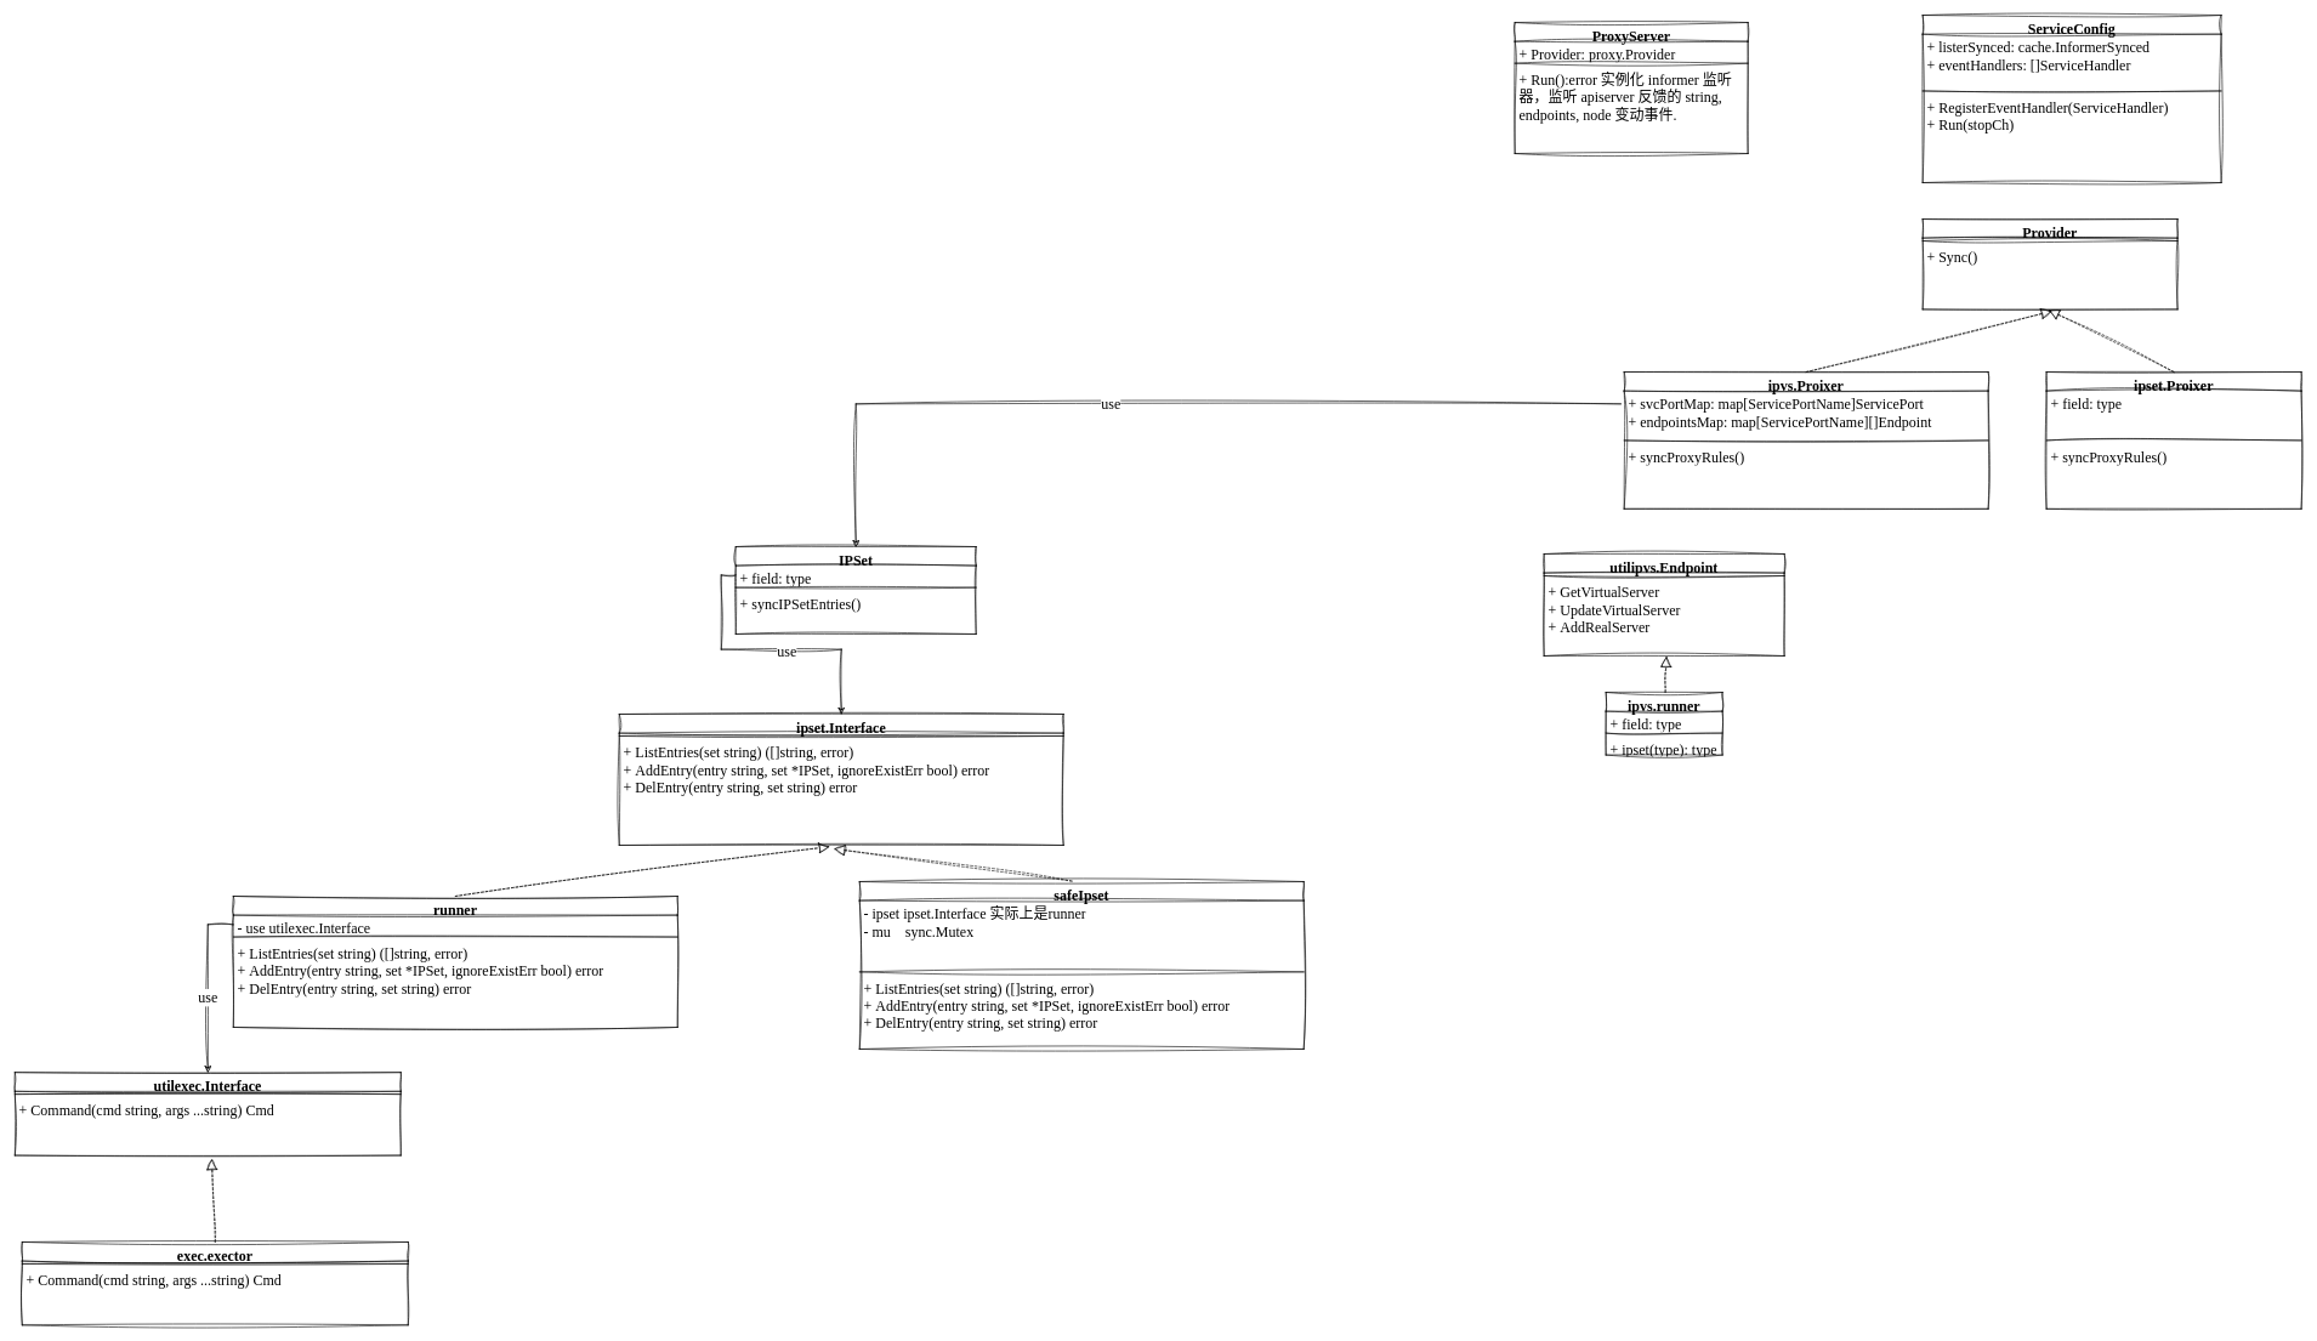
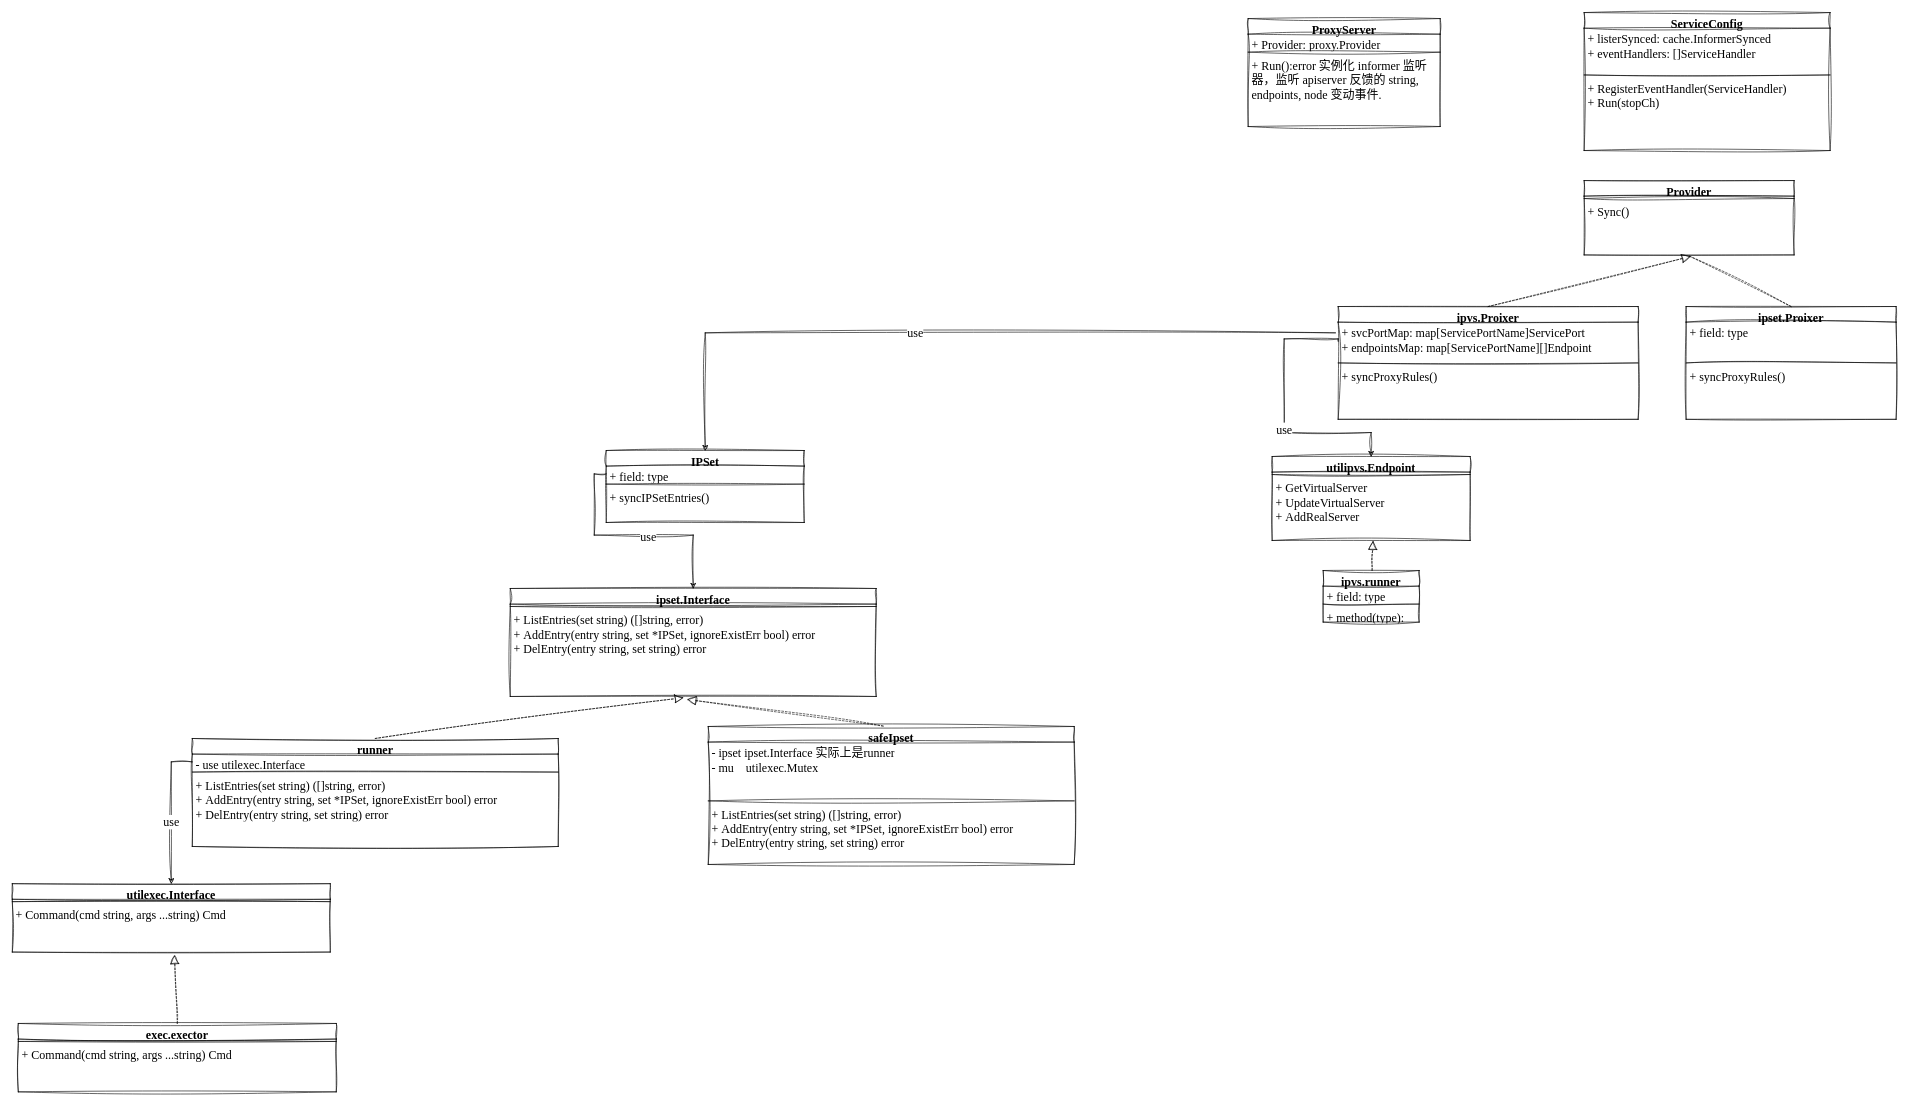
- <mxCell id="22" value="" style="endArrow=block;dashed=1;endFill=0;endSize=12;html=1;rounded=0;sketch=1;hachureGap=4;jiggle=2;curveFitting=1;fontFamily=Architects Daughter;fontSize=16;entryX=0.495;entryY=1.011;entryDx=0;entryDy=0;entryPerimeter=0;exitX=0.5;exitY=0;exitDx=0;exitDy=0;fontSource=https%3A%2F%2Ffonts.googleapis.com%2Fcss%3Ffamily%3DArchitects%2BDaughter;" parent="1" source="18" target="16" edge="1"><mxGeometry width="160" relative="1" as="geometry"><mxPoint x="2575" y="520" as="sourcePoint" /><mxPoint x="2827" y="437" as="targetPoint" /></mxGeometry></mxCell>
+ <mxCell id="22" value="" style="endArrow=none;dashed=1;endFill=0;endSize=12;html=1;rounded=0;sketch=1;hachureGap=4;jiggle=2;curveFitting=1;fontFamily=Architects Daughter;fontSize=16;entryX=0.495;entryY=1.011;entryDx=0;entryDy=0;entryPerimeter=0;exitX=0.5;exitY=0;exitDx=0;exitDy=0;fontSource=https%3A%2F%2Ffonts.googleapis.com%2Fcss%3Ffamily%3DArchitects%2BDaughter;" parent="1" source="18" target="16" edge="1"><mxGeometry width="160" relative="1" as="geometry"><mxPoint x="2575" y="520" as="sourcePoint" /><mxPoint x="2827" y="437" as="targetPoint" /></mxGeometry></mxCell>
+ <mxCell id="61" style="edgeStyle=orthogonalEdgeStyle;rounded=0;sketch=1;hachureGap=4;jiggle=2;curveFitting=1;orthogonalLoop=1;jettySize=auto;html=1;exitX=0;exitY=0.5;exitDx=0;exitDy=0;entryX=0.5;entryY=0;entryDx=0;entryDy=0;fontFamily=Architects Daughter;fontSource=https%3A%2F%2Ffonts.googleapis.com%2Fcss%3Ffamily%3DArchitects%2BDaughter;fontSize=16;" parent="1" source="11" target="53" edge="1"><mxGeometry relative="1" as="geometry"><mxPoint x="2236" y="564" as="sourcePoint" /><mxPoint x="1185" y="760" as="targetPoint" /><Array as="points"><mxPoint x="2230" y="564" /><mxPoint x="2140" y="564" /><mxPoint x="2140" y="720" /><mxPoint x="2285" y="720" /></Array></mxGeometry></mxCell>
+ <mxCell id="62" value="use" style="edgeLabel;html=1;align=center;verticalAlign=middle;resizable=0;points=[];fontSize=20;fontFamily=Architects Daughter;" parent="61" vertex="1" connectable="0"><mxGeometry x="0.124" y="-1" relative="1" as="geometry"><mxPoint as="offset" /></mxGeometry></mxCell>
- <mxCell id="59" value="+ ipset(type): type" style="text;strokeColor=none;fillColor=none;align=left;verticalAlign=top;spacingLeft=4;spacingRight=4;overflow=hidden;rotatable=0;points=[[0,0.5],[1,0.5]];portConstraint=eastwest;whiteSpace=wrap;html=1;fontSize=20;fontFamily=Architects Daughter;" parent="56" vertex="1"><mxGeometry y="60" width="160" height="26" as="geometry" /></mxCell>
+ <mxCell id="59" value="+ method(type): type" style="text;strokeColor=none;fillColor=none;align=left;verticalAlign=top;spacingLeft=4;spacingRight=4;overflow=hidden;rotatable=0;points=[[0,0.5],[1,0.5]];portConstraint=eastwest;whiteSpace=wrap;html=1;fontSize=20;fontFamily=Architects Daughter;" parent="56" vertex="1"><mxGeometry y="60" width="160" height="26" as="geometry" /></mxCell>
- <mxCell id="35" value="-&amp;nbsp;&lt;span style=&quot;background-color: initial;&quot;&gt;ipset ipset.Interface 实际上是runner&lt;/span&gt;&lt;div&gt;&lt;span style=&quot;&quot;&gt;&lt;span style=&quot;white-space: pre;&quot;&gt;- &lt;/span&gt;&lt;/span&gt;mu&amp;nbsp; &amp;nbsp; sync.Mutex&lt;/div&gt;" style="text;strokeColor=none;fillColor=none;align=left;verticalAlign=top;spacingLeft=4;spacingRight=4;overflow=hidden;rotatable=0;points=[[0,0.5],[1,0.5]];portConstraint=eastwest;whiteSpace=wrap;html=1;fontSize=20;fontFamily=Architects Daughter;fontSource=https%3A%2F%2Ffonts.googleapis.com%2Fcss%3Ffamily%3DArchitects%2BDaughter;" parent="34" vertex="1"><mxGeometry y="26" width="610" height="94" as="geometry" /></mxCell>
+ <mxCell id="35" value="-&amp;nbsp;&lt;span style=&quot;background-color: initial;&quot;&gt;ipset ipset.Interface 实际上是runner&lt;/span&gt;&lt;div&gt;&lt;span style=&quot;&quot;&gt;&lt;span style=&quot;white-space: pre;&quot;&gt;- &lt;/span&gt;&lt;/span&gt;mu&amp;nbsp; &amp;nbsp; utilexec.Mutex&lt;/div&gt;" style="text;strokeColor=none;fillColor=none;align=left;verticalAlign=top;spacingLeft=4;spacingRight=4;overflow=hidden;rotatable=0;points=[[0,0.5],[1,0.5]];portConstraint=eastwest;whiteSpace=wrap;html=1;fontSize=20;fontFamily=Architects Daughter;fontSource=https%3A%2F%2Ffonts.googleapis.com%2Fcss%3Ffamily%3DArchitects%2BDaughter;" parent="34" vertex="1"><mxGeometry y="26" width="610" height="94" as="geometry" /></mxCell>
